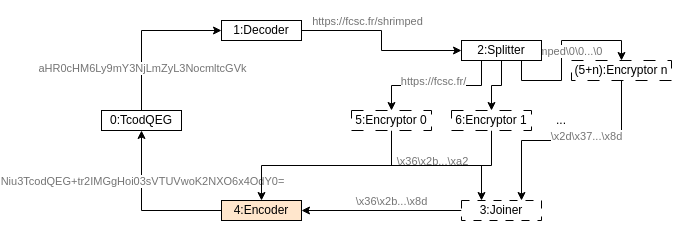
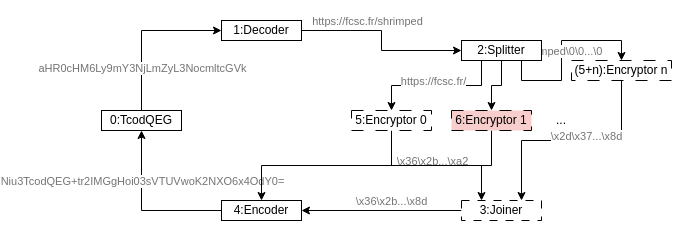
- <mxCell id="24" value="6:Encryptor 1" style="rounded=0;whiteSpace=wrap;html=1;dashed=1;dashPattern=12 12;" vertex="1" parent="1"><mxGeometry x="370" y="110" width="80" height="20" as="geometry" /></mxCell>
+ <mxCell id="24" value="6:Encryptor 1" style="rounded=0;whiteSpace=wrap;html=1;dashed=1;dashPattern=12 12;fillColor=#f8cecc;" vertex="1" parent="1"><mxGeometry x="370" y="110" width="80" height="20" as="geometry" /></mxCell>
- <mxCell id="10" value="4:Encoder" style="rounded=0;whiteSpace=wrap;html=1;fillColor=#ffe6cc;" vertex="1" parent="1"><mxGeometry x="140" y="200" width="80" height="20" as="geometry" /></mxCell>
+ <mxCell id="10" value="4:Encoder" style="rounded=0;whiteSpace=wrap;html=1;" vertex="1" parent="1"><mxGeometry x="140" y="200" width="80" height="20" as="geometry" /></mxCell>
